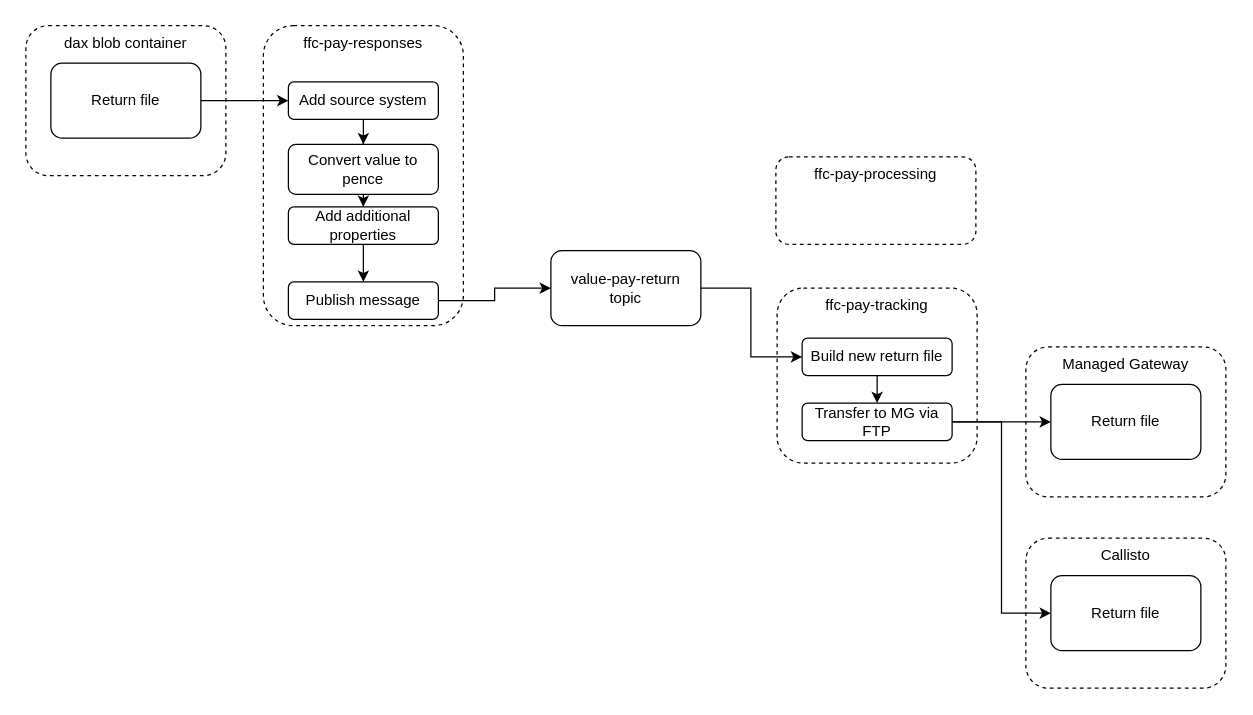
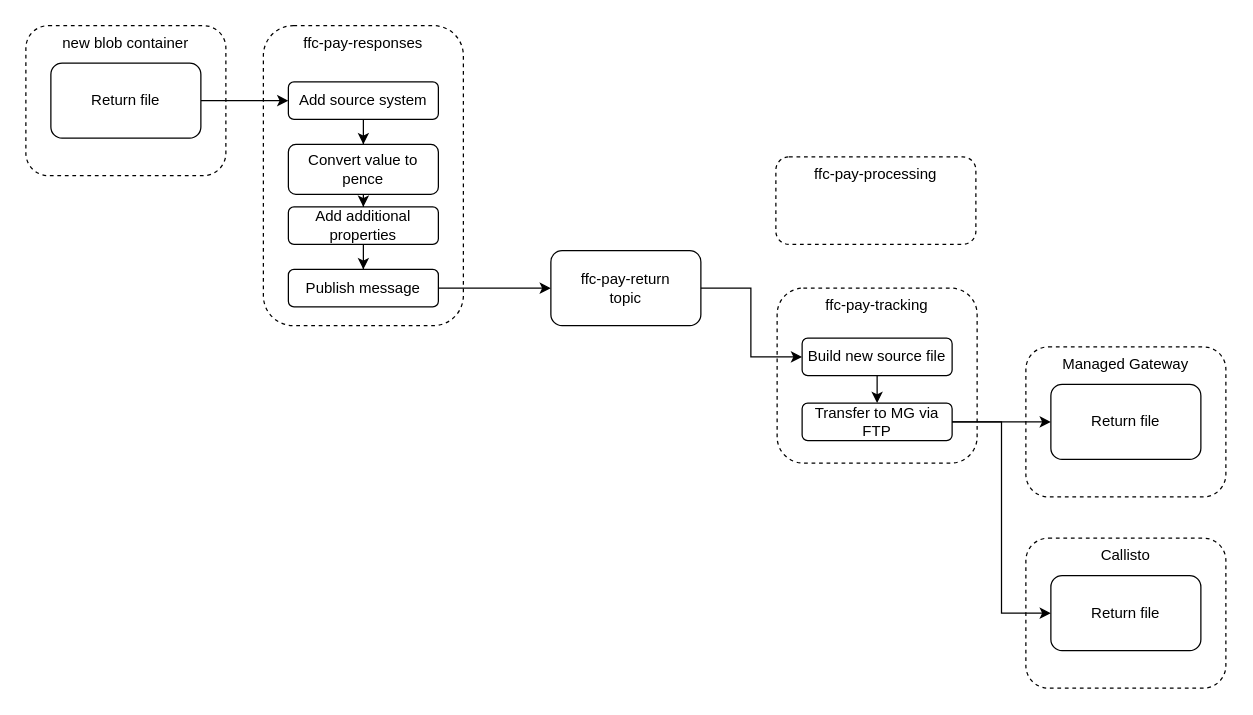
- <mxCell id="2" value="dax blob container" style="rounded=1;whiteSpace=wrap;html=1;verticalAlign=top;dashed=1;" parent="1" vertex="1"><mxGeometry x="20" y="20" width="160" height="120" as="geometry" /></mxCell>
+ <mxCell id="2" value="new blob container" style="rounded=1;whiteSpace=wrap;html=1;verticalAlign=top;dashed=1;" parent="1" vertex="1"><mxGeometry x="20" y="20" width="160" height="120" as="geometry" /></mxCell>
- <mxCell id="14" value="value-pay-return&lt;br&gt;topic" style="rounded=1;whiteSpace=wrap;html=1;" parent="1" vertex="1"><mxGeometry x="440" y="200" width="120" height="60" as="geometry" /></mxCell>
+ <mxCell id="14" value="ffc-pay-return&lt;br&gt;topic" style="rounded=1;whiteSpace=wrap;html=1;" parent="1" vertex="1"><mxGeometry x="440" y="200" width="120" height="60" as="geometry" /></mxCell>
- <mxCell id="13" value="Publish message" style="rounded=1;whiteSpace=wrap;html=1;" parent="1" vertex="1"><mxGeometry x="230" y="225" width="120" height="30" as="geometry" /></mxCell>
+ <mxCell id="13" value="Publish message" style="rounded=1;whiteSpace=wrap;html=1;" parent="1" vertex="1"><mxGeometry x="230" y="215" width="120" height="30" as="geometry" /></mxCell>
- <mxCell id="18" value="Build new return file" style="rounded=1;whiteSpace=wrap;html=1;" parent="1" vertex="1"><mxGeometry x="641" y="270" width="120" height="30" as="geometry" /></mxCell>
+ <mxCell id="18" value="Build new source file" style="rounded=1;whiteSpace=wrap;html=1;" parent="1" vertex="1"><mxGeometry x="641" y="270" width="120" height="30" as="geometry" /></mxCell>
